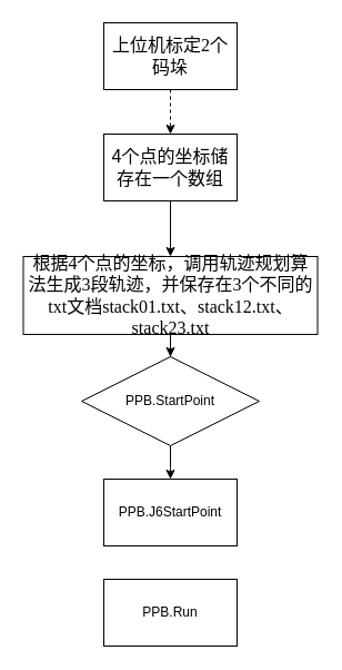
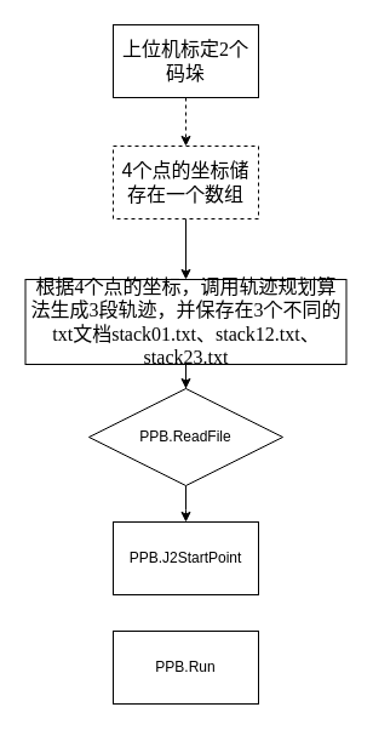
- <mxCell id="7" value="&lt;span style=&quot;font-size:12.0pt;font-family:&lt;br/&gt;等线;mso-ascii-theme-font:minor-latin;mso-fareast-theme-font:minor-fareast;&lt;br/&gt;mso-hansi-theme-font:minor-latin;mso-bidi-font-family:&amp;quot;Times New Roman&amp;quot;;&lt;br/&gt;mso-bidi-theme-font:minor-bidi;mso-font-kerning:1.0pt;mso-ansi-language:EN-US;&lt;br/&gt;mso-fareast-language:ZH-CN;mso-bidi-language:AR-SA;mso-bidi-font-style:italic&quot; lang=&quot;EN-US&quot;&gt;4&lt;/span&gt;&lt;span style=&quot;font-size:12.0pt;font-family:等线;mso-ascii-theme-font:minor-latin;&lt;br/&gt;mso-fareast-theme-font:minor-fareast;mso-hansi-theme-font:minor-latin;&lt;br/&gt;mso-bidi-font-family:&amp;quot;Times New Roman&amp;quot;;mso-bidi-theme-font:minor-bidi;&lt;br/&gt;mso-font-kerning:1.0pt;mso-ansi-language:EN-US;mso-fareast-language:ZH-CN;&lt;br/&gt;mso-bidi-language:AR-SA;mso-bidi-font-style:italic&quot;&gt;个点的坐标储存在一个数组&lt;/span&gt;" style="rounded=0;whiteSpace=wrap;html=1;" vertex="1" parent="1"><mxGeometry x="93" y="120" width="120" height="60" as="geometry" /></mxCell>
+ <mxCell id="7" value="&lt;span style=&quot;font-size:12.0pt;font-family:&lt;br/&gt;等线;mso-ascii-theme-font:minor-latin;mso-fareast-theme-font:minor-fareast;&lt;br/&gt;mso-hansi-theme-font:minor-latin;mso-bidi-font-family:&amp;quot;Times New Roman&amp;quot;;&lt;br/&gt;mso-bidi-theme-font:minor-bidi;mso-font-kerning:1.0pt;mso-ansi-language:EN-US;&lt;br/&gt;mso-fareast-language:ZH-CN;mso-bidi-language:AR-SA;mso-bidi-font-style:italic&quot; lang=&quot;EN-US&quot;&gt;4&lt;/span&gt;&lt;span style=&quot;font-size:12.0pt;font-family:等线;mso-ascii-theme-font:minor-latin;&lt;br/&gt;mso-fareast-theme-font:minor-fareast;mso-hansi-theme-font:minor-latin;&lt;br/&gt;mso-bidi-font-family:&amp;quot;Times New Roman&amp;quot;;mso-bidi-theme-font:minor-bidi;&lt;br/&gt;mso-font-kerning:1.0pt;mso-ansi-language:EN-US;mso-fareast-language:ZH-CN;&lt;br/&gt;mso-bidi-language:AR-SA;mso-bidi-font-style:italic&quot;&gt;个点的坐标储存在一个数组&lt;/span&gt;" style="rounded=0;whiteSpace=wrap;html=1;dashed=1;" vertex="1" parent="1"><mxGeometry x="93" y="120" width="120" height="60" as="geometry" /></mxCell>
- <mxCell id="9" value="PPB.StartPoint" style="rhombus;whiteSpace=wrap;html=1;" vertex="1" parent="1"><mxGeometry x="73" y="320" width="160" height="80" as="geometry" /></mxCell>
+ <mxCell id="9" value="PPB.ReadFile" style="rhombus;whiteSpace=wrap;html=1;" vertex="1" parent="1"><mxGeometry x="73" y="320" width="160" height="80" as="geometry" /></mxCell>
- <mxCell id="10" value="PPB.J6StartPoint" style="rounded=0;whiteSpace=wrap;html=1;" vertex="1" parent="1"><mxGeometry x="93" y="430" width="120" height="60" as="geometry" /></mxCell>
+ <mxCell id="10" value="PPB.J2StartPoint" style="rounded=0;whiteSpace=wrap;html=1;" vertex="1" parent="1"><mxGeometry x="93" y="430" width="120" height="60" as="geometry" /></mxCell>
